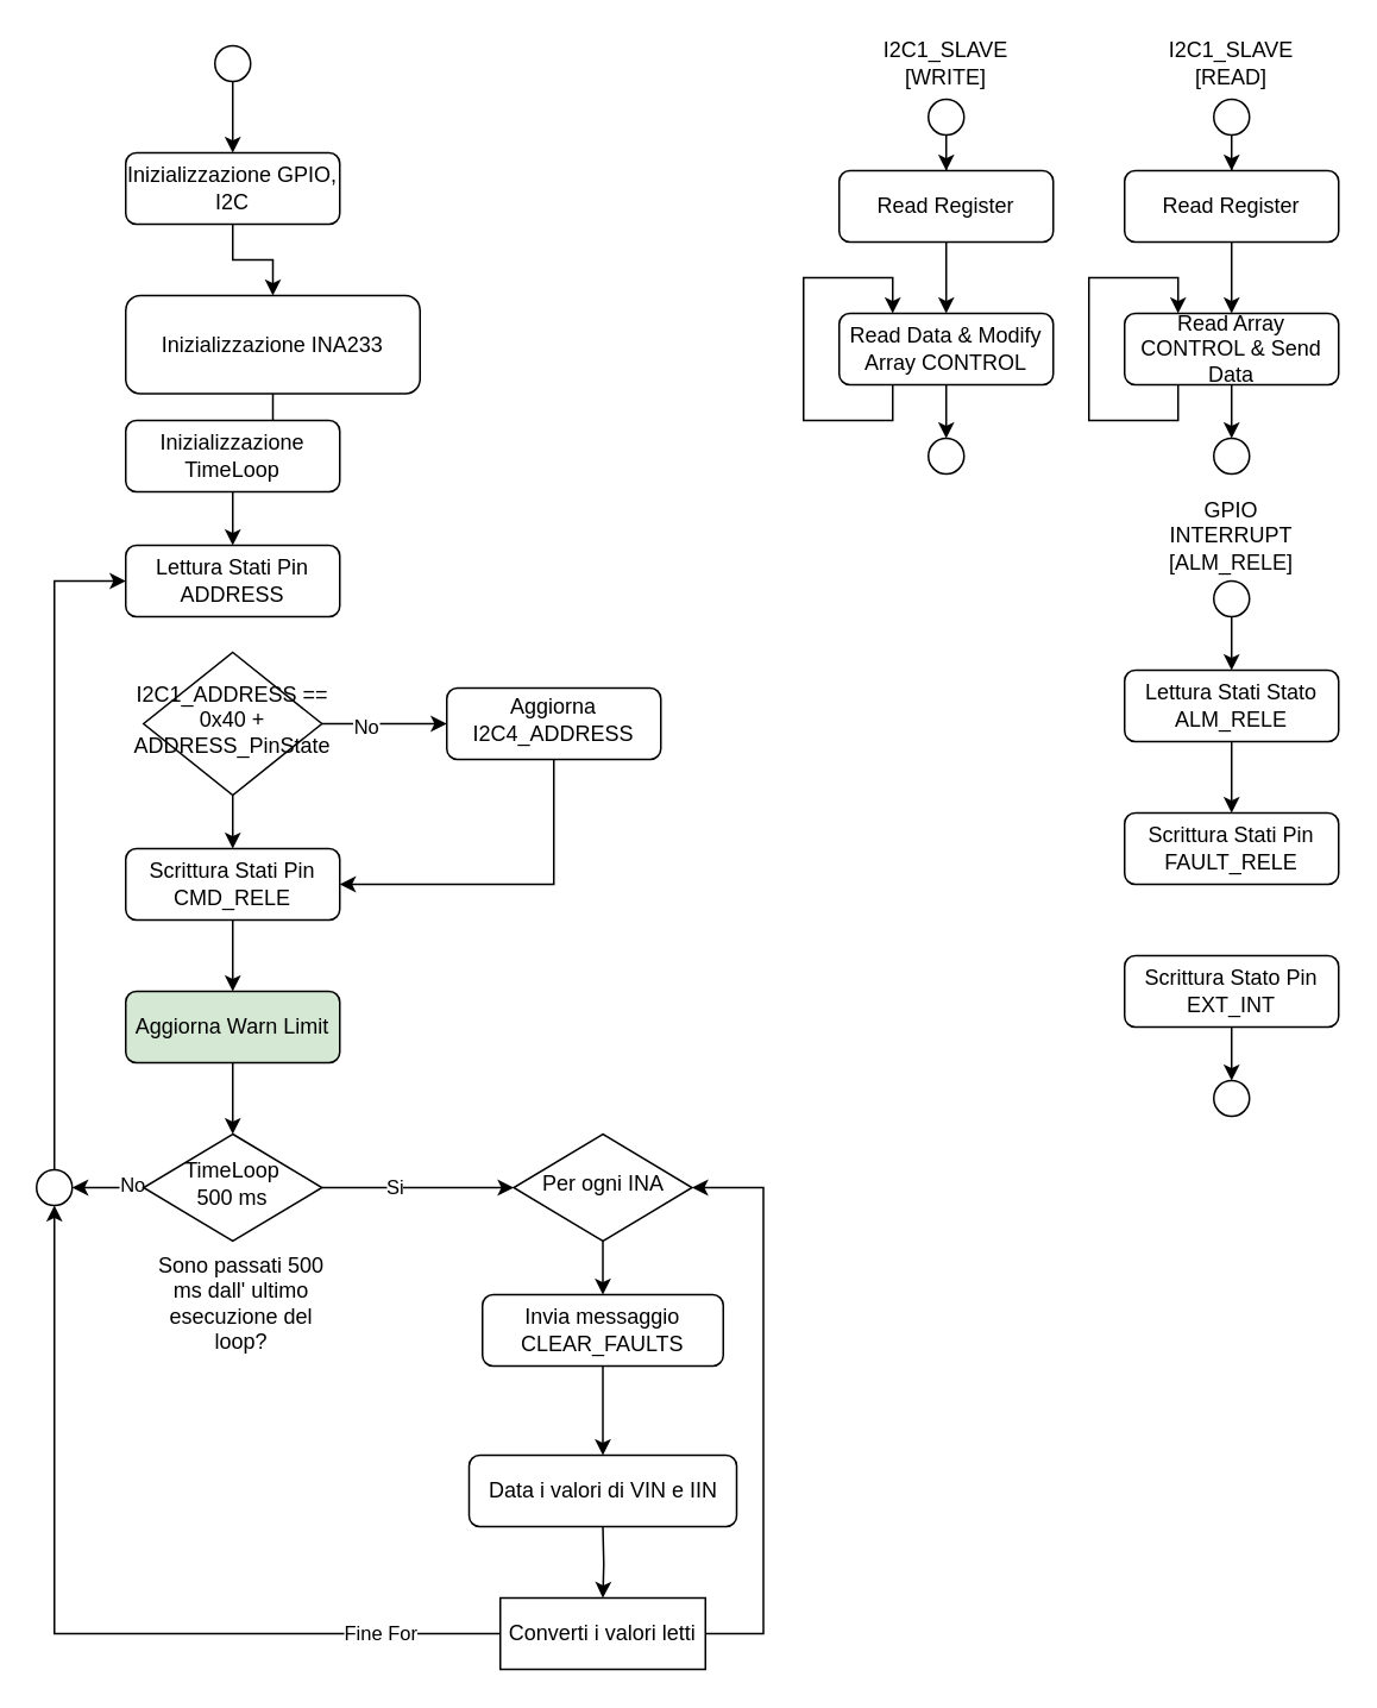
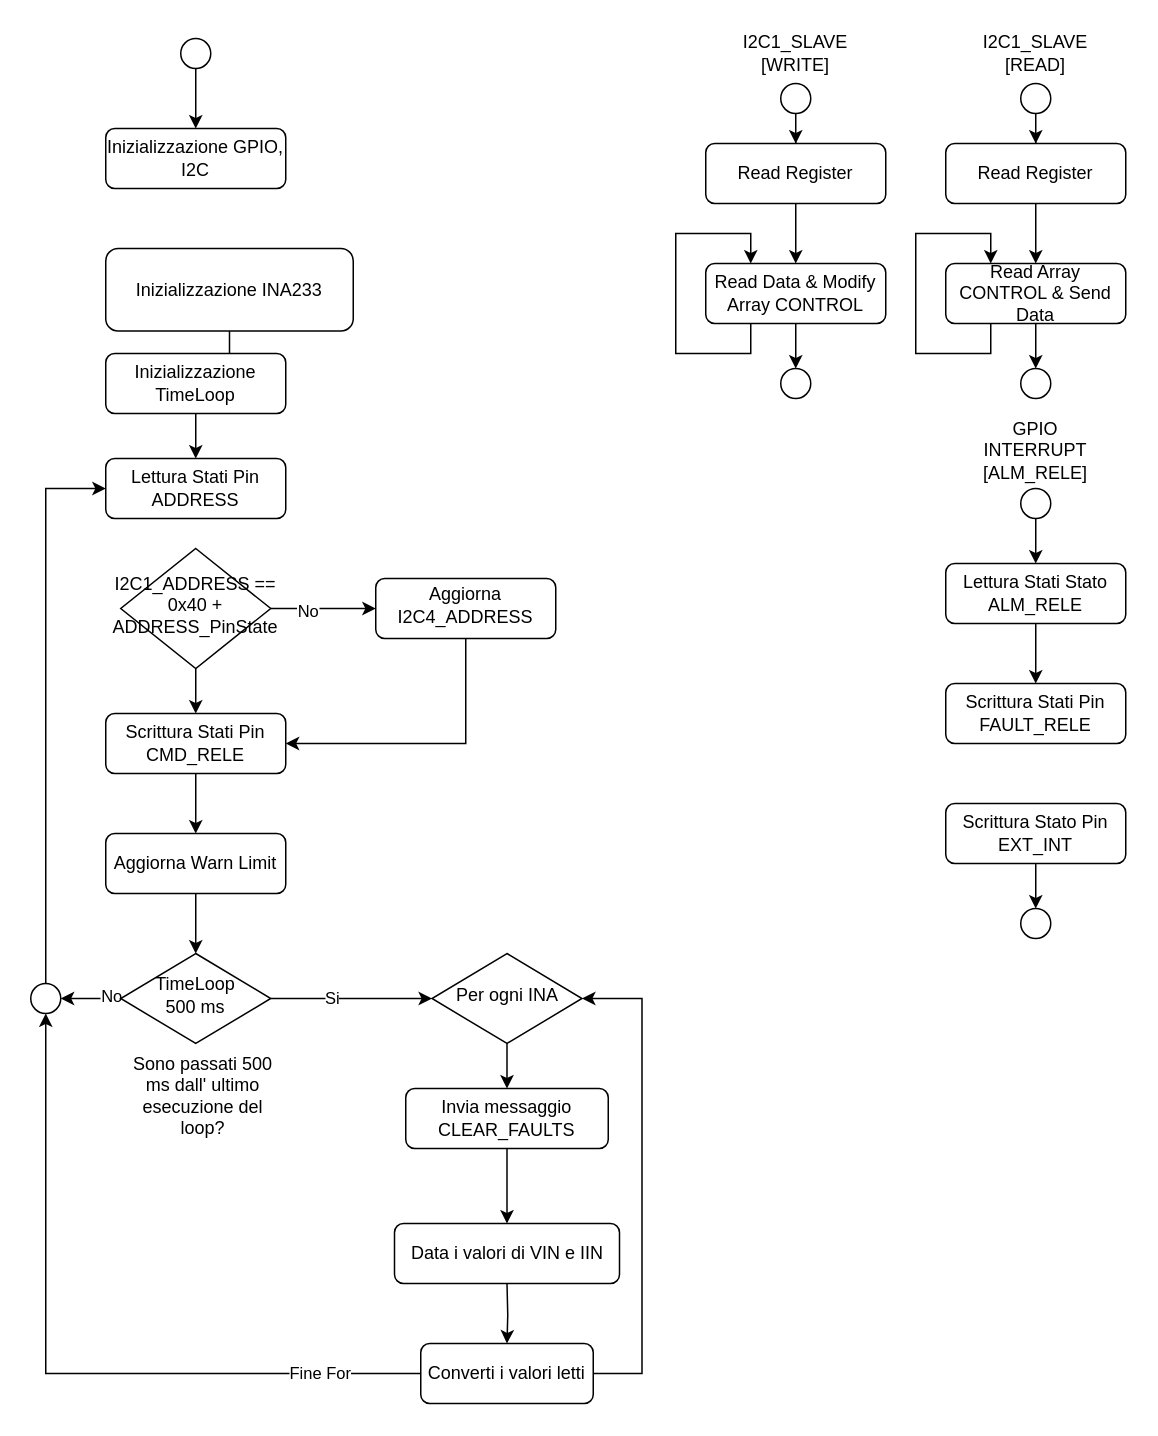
- <mxCell id="2" style="edgeStyle=orthogonalEdgeStyle;rounded=0;orthogonalLoop=1;jettySize=auto;html=1;entryX=0.5;entryY=0;entryDx=0;entryDy=0;" parent="1" source="3" target="7" edge="1"><mxGeometry relative="1" as="geometry" /></mxCell>
- <mxCell id="64" value="Aggiorna Warn Limit" style="rounded=1;whiteSpace=wrap;html=1;fontSize=12;glass=0;strokeWidth=1;shadow=0;fillColor=#d5e8d4;" parent="1" vertex="1"><mxGeometry x="70" y="555" width="120" height="40" as="geometry" /></mxCell>
+ <mxCell id="64" value="Aggiorna Warn Limit" style="rounded=1;whiteSpace=wrap;html=1;fontSize=12;glass=0;strokeWidth=1;shadow=0;" parent="1" vertex="1"><mxGeometry x="70" y="555" width="120" height="40" as="geometry" /></mxCell>
- <mxCell id="31" value="Converti i valori letti" style="whiteSpace=wrap;html=1;fontSize=12;glass=0;strokeWidth=1;shadow=0;rounded=0;" parent="1" vertex="1"><mxGeometry x="280" y="895" width="115" height="40" as="geometry" /></mxCell>
+ <mxCell id="31" value="Converti i valori letti" style="rounded=1;whiteSpace=wrap;html=1;fontSize=12;glass=0;strokeWidth=1;shadow=0;" parent="1" vertex="1"><mxGeometry x="280" y="895" width="115" height="40" as="geometry" /></mxCell>
